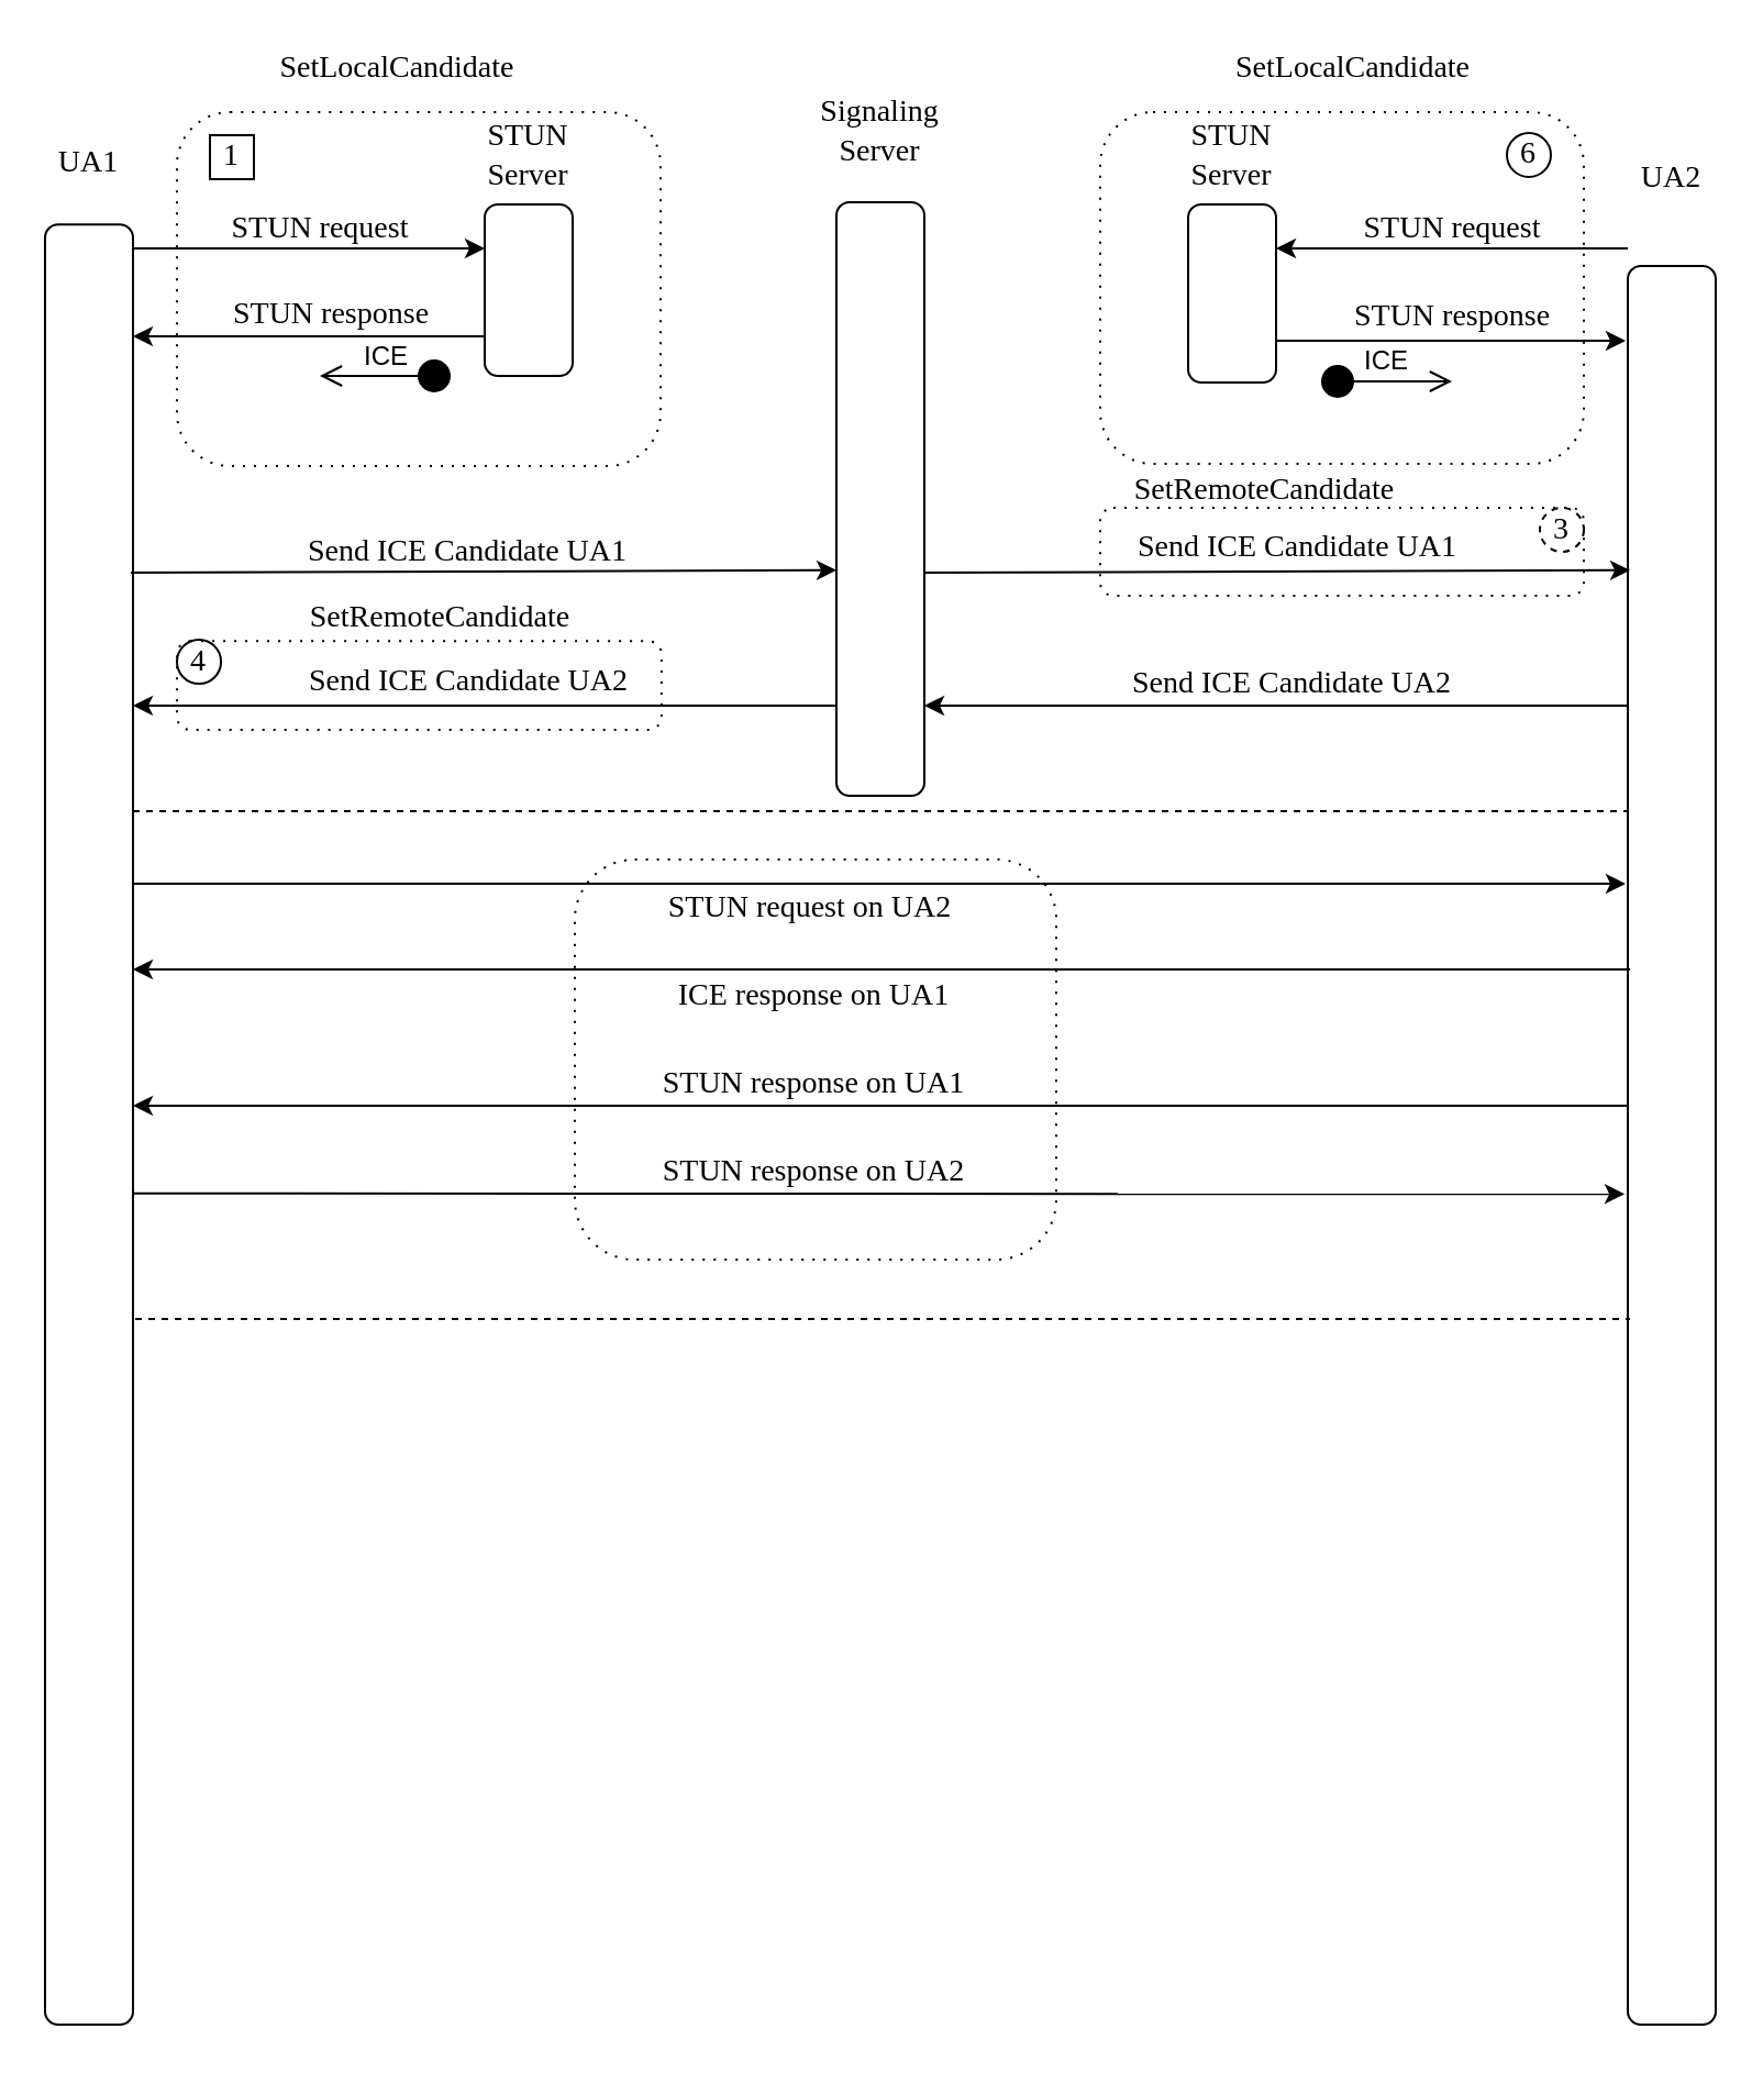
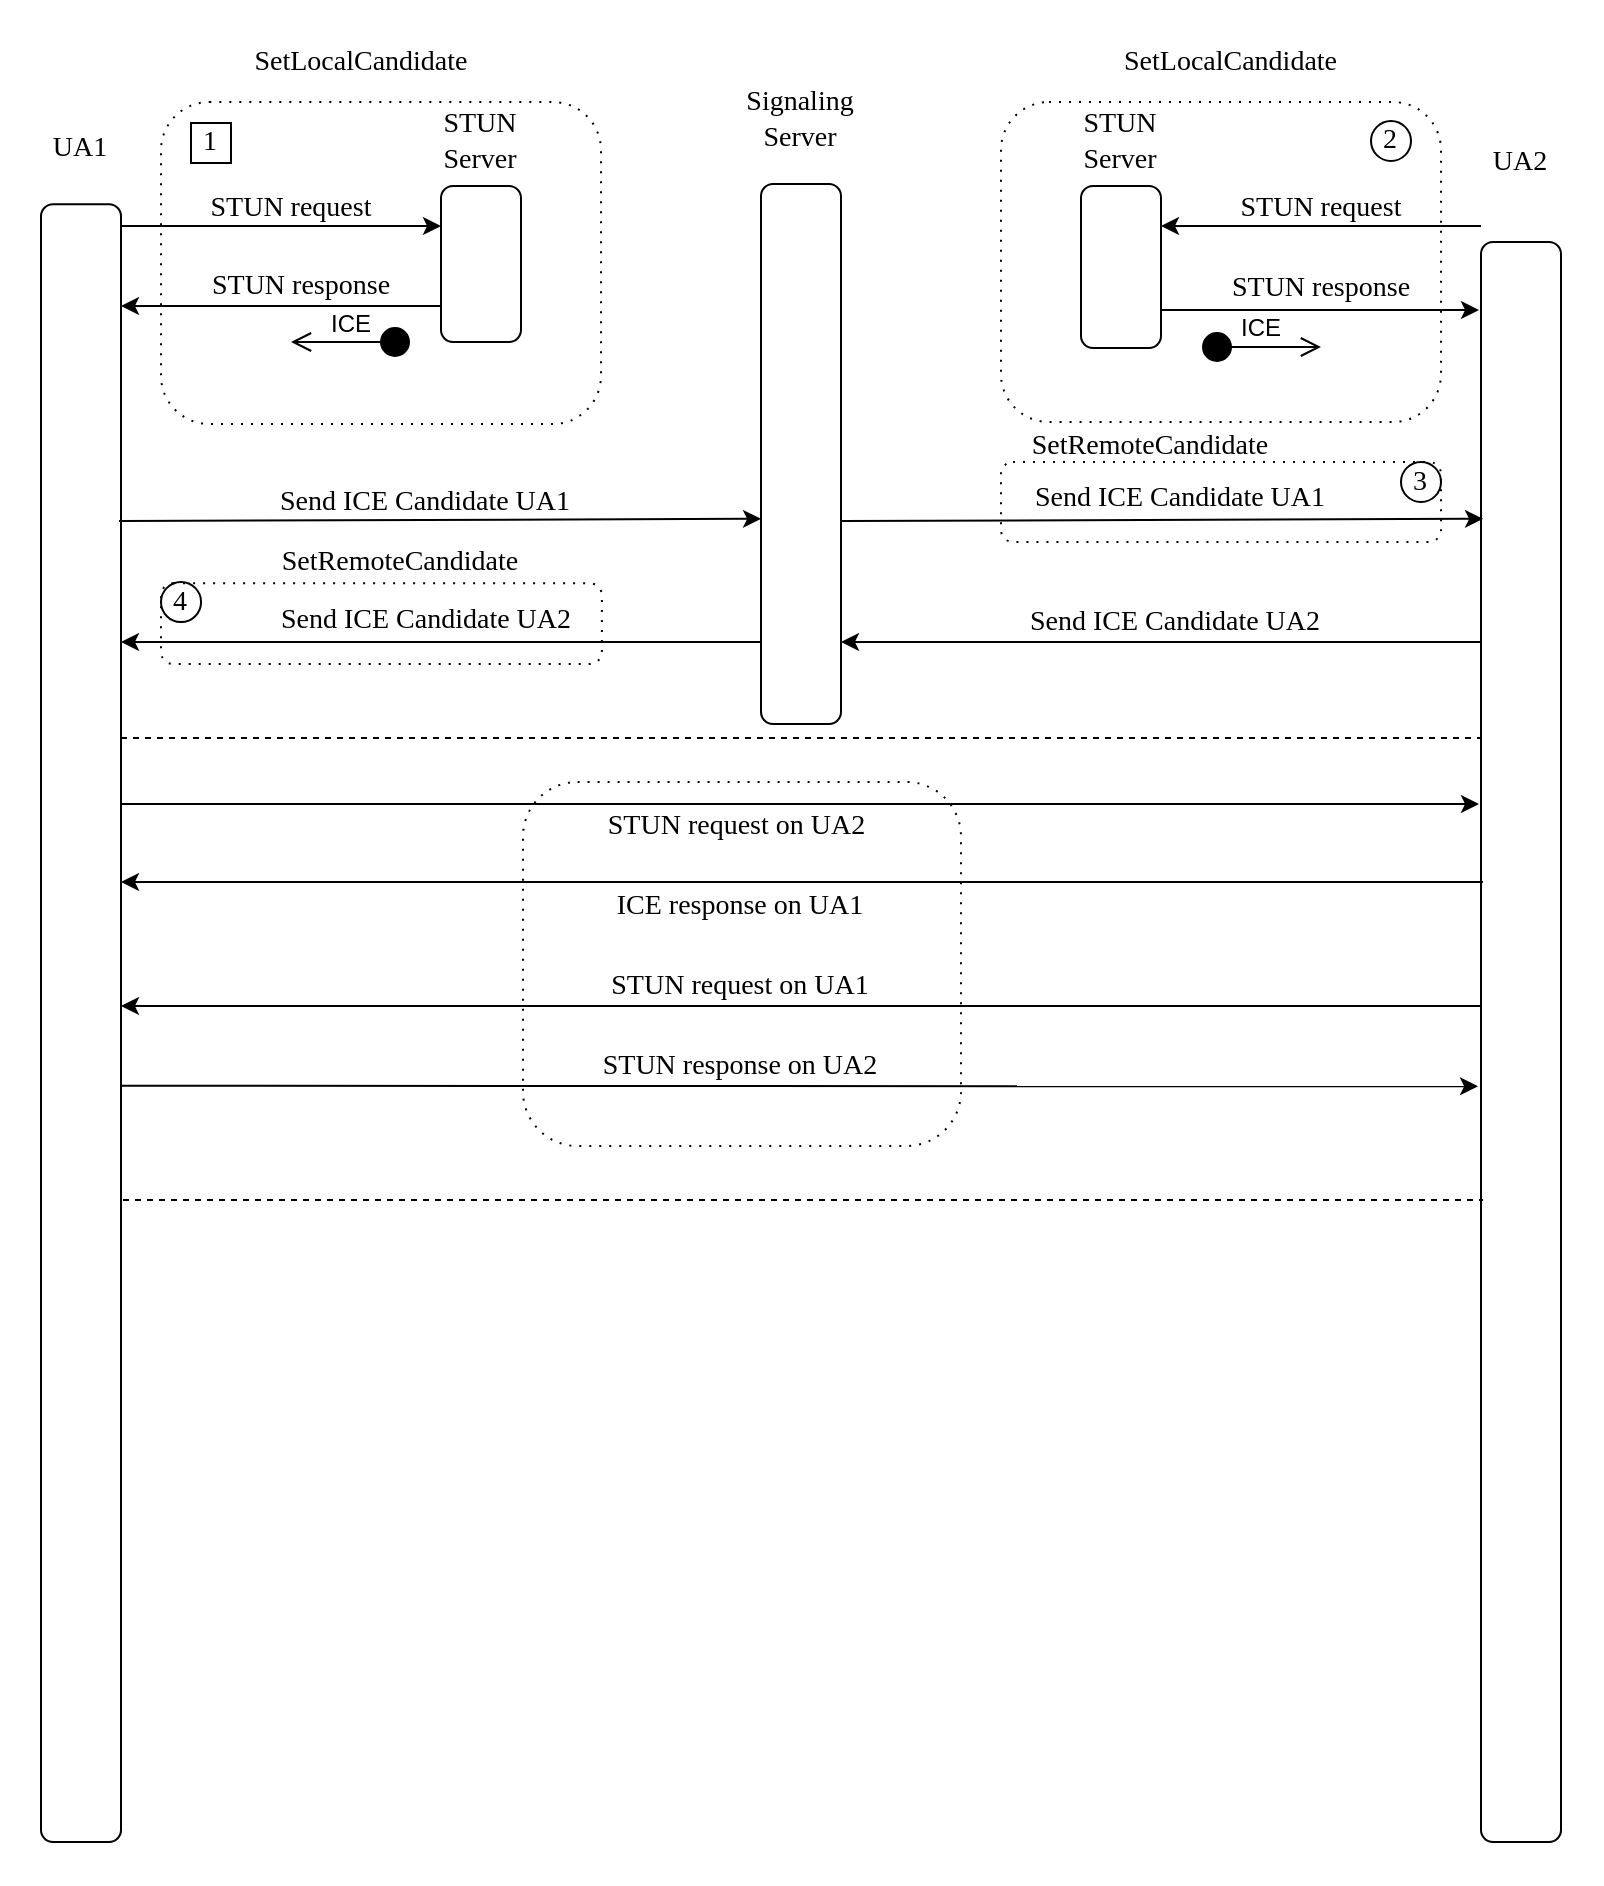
- <mxCell id="52" value="&lt;h5&gt;&lt;font face=&quot;Times New Roman&quot;&gt;&lt;span style=&quot;font-size: 14px ; font-weight: 400&quot;&gt;6&lt;/span&gt;&lt;/font&gt;&lt;/h5&gt;" style="ellipse;whiteSpace=wrap;html=1;aspect=fixed;fillColor=none;fontSize=12;" vertex="1" parent="41"><mxGeometry x="185" y="40" width="20" height="20" as="geometry" /></mxCell>
+ <mxCell id="52" value="&lt;h5&gt;&lt;font face=&quot;Times New Roman&quot;&gt;&lt;span style=&quot;font-size: 14px ; font-weight: 400&quot;&gt;2&lt;/span&gt;&lt;/font&gt;&lt;/h5&gt;" style="ellipse;whiteSpace=wrap;html=1;aspect=fixed;fillColor=none;fontSize=12;" vertex="1" parent="41"><mxGeometry x="185" y="40" width="20" height="20" as="geometry" /></mxCell>
- <mxCell id="24" value="&lt;font style=&quot;font-size: 14px&quot; face=&quot;Times New Roman&quot;&gt;3&lt;/font&gt;" style="ellipse;whiteSpace=wrap;html=1;aspect=fixed;fillColor=none;fontSize=12;dashed=1;" vertex="1" parent="22"><mxGeometry x="220" width="20" height="20" as="geometry" /></mxCell>
+ <mxCell id="24" value="&lt;font style=&quot;font-size: 14px&quot; face=&quot;Times New Roman&quot;&gt;3&lt;/font&gt;" style="ellipse;whiteSpace=wrap;html=1;aspect=fixed;fillColor=none;fontSize=12;" vertex="1" parent="22"><mxGeometry x="220" width="20" height="20" as="geometry" /></mxCell>
- <mxCell id="36" value="&lt;font face=&quot;Times New Roman&quot; style=&quot;font-size: 14px&quot;&gt;STUN response on UA1&lt;/font&gt;" style="text;html=1;strokeColor=none;fillColor=none;align=center;verticalAlign=middle;whiteSpace=wrap;rounded=0;fontSize=12;" vertex="1" parent="29"><mxGeometry x="160" y="92" width="300" height="20" as="geometry" /></mxCell>
+ <mxCell id="36" value="&lt;font face=&quot;Times New Roman&quot; style=&quot;font-size: 14px&quot;&gt;STUN request on UA1&lt;/font&gt;" style="text;html=1;strokeColor=none;fillColor=none;align=center;verticalAlign=middle;whiteSpace=wrap;rounded=0;fontSize=12;" vertex="1" parent="29"><mxGeometry x="160" y="92" width="300" height="20" as="geometry" /></mxCell>
